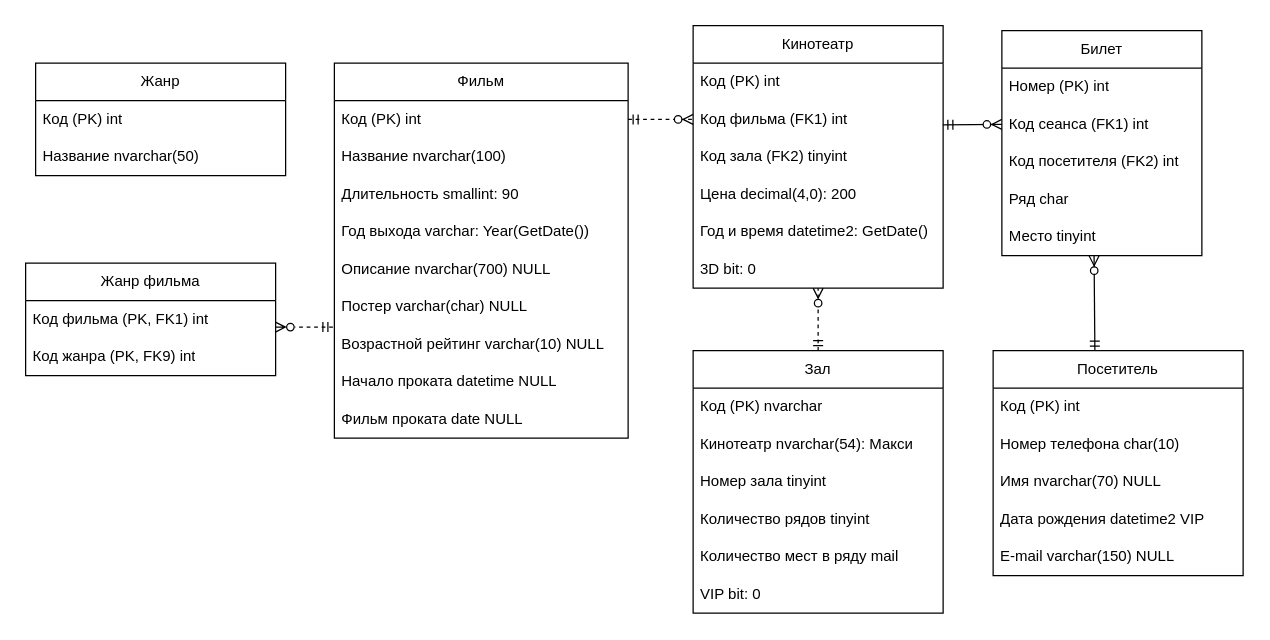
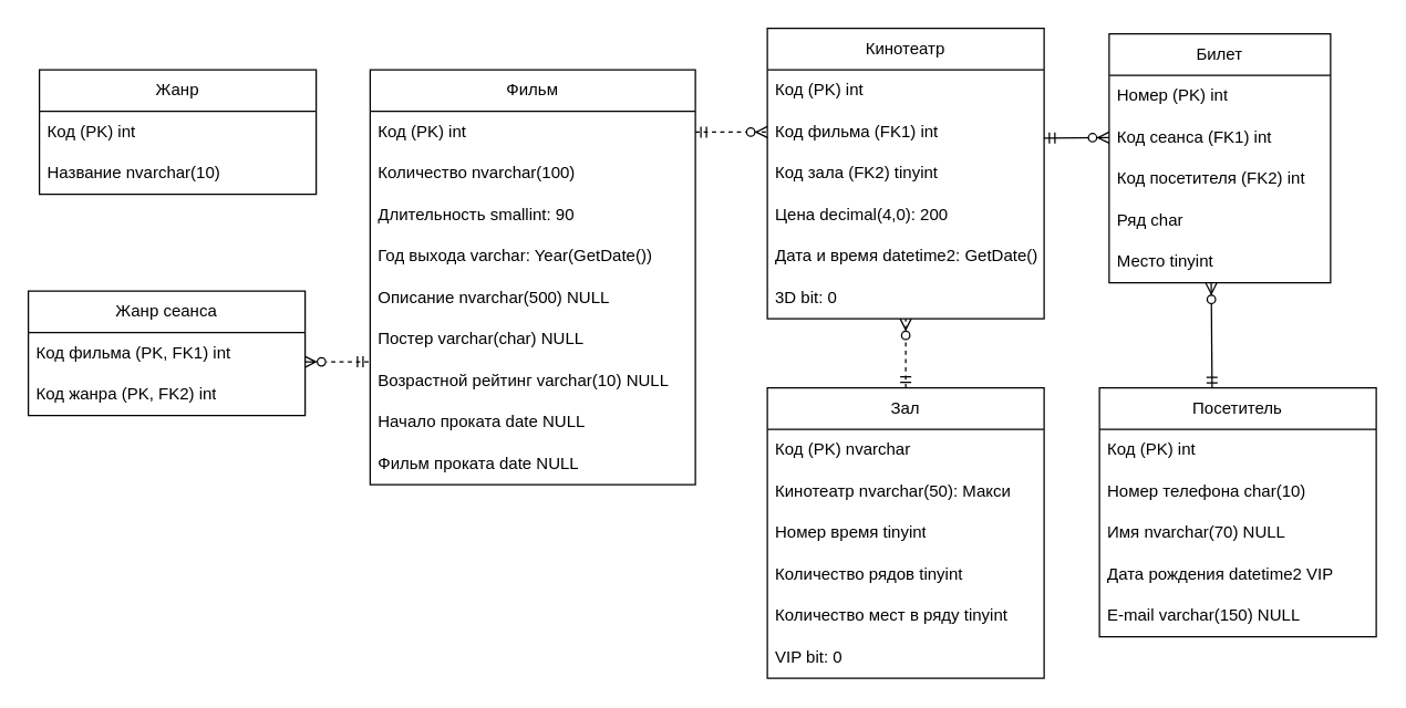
- <mxCell id="44" value="Название nvarchar(50)" style="text;strokeColor=none;fillColor=none;align=left;verticalAlign=middle;spacingLeft=4;spacingRight=4;overflow=hidden;points=[[0,0.5],[1,0.5]];portConstraint=eastwest;rotatable=0;whiteSpace=wrap;html=1;" parent="42" vertex="1"><mxGeometry y="60" width="200" height="30" as="geometry" /></mxCell>
+ <mxCell id="44" value="Название nvarchar(10)" style="text;strokeColor=none;fillColor=none;align=left;verticalAlign=middle;spacingLeft=4;spacingRight=4;overflow=hidden;points=[[0,0.5],[1,0.5]];portConstraint=eastwest;rotatable=0;whiteSpace=wrap;html=1;" parent="42" vertex="1"><mxGeometry y="60" width="200" height="30" as="geometry" /></mxCell>
- <mxCell id="4" value="Название nvarchar(100)" style="text;strokeColor=none;fillColor=none;align=left;verticalAlign=middle;spacingLeft=4;spacingRight=4;overflow=hidden;points=[[0,0.5],[1,0.5]];portConstraint=eastwest;rotatable=0;whiteSpace=wrap;html=1;" parent="2" vertex="1"><mxGeometry y="60" width="235" height="30" as="geometry" /></mxCell>
+ <mxCell id="4" value="Количество nvarchar(100)" style="text;strokeColor=none;fillColor=none;align=left;verticalAlign=middle;spacingLeft=4;spacingRight=4;overflow=hidden;points=[[0,0.5],[1,0.5]];portConstraint=eastwest;rotatable=0;whiteSpace=wrap;html=1;" parent="2" vertex="1"><mxGeometry y="60" width="235" height="30" as="geometry" /></mxCell>
- <mxCell id="30" value="Год и время datetime2: GetDate()" style="text;strokeColor=none;fillColor=none;align=left;verticalAlign=middle;spacingLeft=4;spacingRight=4;overflow=hidden;points=[[0,0.5],[1,0.5]];portConstraint=eastwest;rotatable=0;whiteSpace=wrap;html=1;" parent="25" vertex="1"><mxGeometry y="150" width="200" height="30" as="geometry" /></mxCell>
+ <mxCell id="30" value="Дата и время datetime2: GetDate()" style="text;strokeColor=none;fillColor=none;align=left;verticalAlign=middle;spacingLeft=4;spacingRight=4;overflow=hidden;points=[[0,0.5],[1,0.5]];portConstraint=eastwest;rotatable=0;whiteSpace=wrap;html=1;" parent="25" vertex="1"><mxGeometry y="150" width="200" height="30" as="geometry" /></mxCell>
- <mxCell id="7" value="Описание nvarchar(700) NULL" style="text;strokeColor=none;fillColor=none;align=left;verticalAlign=middle;spacingLeft=4;spacingRight=4;overflow=hidden;points=[[0,0.5],[1,0.5]];portConstraint=eastwest;rotatable=0;whiteSpace=wrap;html=1;" parent="2" vertex="1"><mxGeometry y="150" width="235" height="30" as="geometry" /></mxCell>
+ <mxCell id="7" value="Описание nvarchar(500) NULL" style="text;strokeColor=none;fillColor=none;align=left;verticalAlign=middle;spacingLeft=4;spacingRight=4;overflow=hidden;points=[[0,0.5],[1,0.5]];portConstraint=eastwest;rotatable=0;whiteSpace=wrap;html=1;" parent="2" vertex="1"><mxGeometry y="150" width="235" height="30" as="geometry" /></mxCell>
- <mxCell id="45" value="Жанр фильма" style="swimlane;fontStyle=0;childLayout=stackLayout;horizontal=1;startSize=30;horizontalStack=0;resizeParent=1;resizeParentMax=0;resizeLast=0;collapsible=1;marginBottom=0;whiteSpace=wrap;html=1;" parent="1" vertex="1"><mxGeometry x="20" y="210" width="200" height="90" as="geometry" /></mxCell>
+ <mxCell id="45" value="Жанр сеанса" style="swimlane;fontStyle=0;childLayout=stackLayout;horizontal=1;startSize=30;horizontalStack=0;resizeParent=1;resizeParentMax=0;resizeLast=0;collapsible=1;marginBottom=0;whiteSpace=wrap;html=1;" parent="1" vertex="1"><mxGeometry x="20" y="210" width="200" height="90" as="geometry" /></mxCell>
- <mxCell id="47" value="Код жанра (PK, FK9) int" style="text;strokeColor=none;fillColor=none;align=left;verticalAlign=middle;spacingLeft=4;spacingRight=4;overflow=hidden;points=[[0,0.5],[1,0.5]];portConstraint=eastwest;rotatable=0;whiteSpace=wrap;html=1;" parent="45" vertex="1"><mxGeometry y="60" width="200" height="30" as="geometry" /></mxCell>
+ <mxCell id="47" value="Код жанра (PK, FK2) int" style="text;strokeColor=none;fillColor=none;align=left;verticalAlign=middle;spacingLeft=4;spacingRight=4;overflow=hidden;points=[[0,0.5],[1,0.5]];portConstraint=eastwest;rotatable=0;whiteSpace=wrap;html=1;" parent="45" vertex="1"><mxGeometry y="60" width="200" height="30" as="geometry" /></mxCell>
- <mxCell id="10" value="Начало проката datetime NULL" style="text;strokeColor=none;fillColor=none;align=left;verticalAlign=middle;spacingLeft=4;spacingRight=4;overflow=hidden;points=[[0,0.5],[1,0.5]];portConstraint=eastwest;rotatable=0;whiteSpace=wrap;html=1;" parent="2" vertex="1"><mxGeometry y="240" width="235" height="30" as="geometry" /></mxCell>
+ <mxCell id="10" value="Начало проката date NULL" style="text;strokeColor=none;fillColor=none;align=left;verticalAlign=middle;spacingLeft=4;spacingRight=4;overflow=hidden;points=[[0,0.5],[1,0.5]];portConstraint=eastwest;rotatable=0;whiteSpace=wrap;html=1;" parent="2" vertex="1"><mxGeometry y="240" width="235" height="30" as="geometry" /></mxCell>
- <mxCell id="14" value="Кинотеатр nvarchar(54): Макси" style="text;strokeColor=none;fillColor=none;align=left;verticalAlign=middle;spacingLeft=4;spacingRight=4;overflow=hidden;points=[[0,0.5],[1,0.5]];portConstraint=eastwest;rotatable=0;whiteSpace=wrap;html=1;" parent="12" vertex="1"><mxGeometry y="60" width="200" height="30" as="geometry" /></mxCell>
+ <mxCell id="14" value="Кинотеатр nvarchar(50): Макси" style="text;strokeColor=none;fillColor=none;align=left;verticalAlign=middle;spacingLeft=4;spacingRight=4;overflow=hidden;points=[[0,0.5],[1,0.5]];portConstraint=eastwest;rotatable=0;whiteSpace=wrap;html=1;" parent="12" vertex="1"><mxGeometry y="60" width="200" height="30" as="geometry" /></mxCell>
- <mxCell id="15" value="Номер зала tinyint" style="text;strokeColor=none;fillColor=none;align=left;verticalAlign=middle;spacingLeft=4;spacingRight=4;overflow=hidden;points=[[0,0.5],[1,0.5]];portConstraint=eastwest;rotatable=0;whiteSpace=wrap;html=1;" parent="12" vertex="1"><mxGeometry y="90" width="200" height="30" as="geometry" /></mxCell>
+ <mxCell id="15" value="Номер время tinyint" style="text;strokeColor=none;fillColor=none;align=left;verticalAlign=middle;spacingLeft=4;spacingRight=4;overflow=hidden;points=[[0,0.5],[1,0.5]];portConstraint=eastwest;rotatable=0;whiteSpace=wrap;html=1;" parent="12" vertex="1"><mxGeometry y="90" width="200" height="30" as="geometry" /></mxCell>
- <mxCell id="17" value="Количество мест в ряду mail" style="text;strokeColor=none;fillColor=none;align=left;verticalAlign=middle;spacingLeft=4;spacingRight=4;overflow=hidden;points=[[0,0.5],[1,0.5]];portConstraint=eastwest;rotatable=0;whiteSpace=wrap;html=1;" parent="12" vertex="1"><mxGeometry y="150" width="200" height="30" as="geometry" /></mxCell>
+ <mxCell id="17" value="Количество мест в ряду tinyint" style="text;strokeColor=none;fillColor=none;align=left;verticalAlign=middle;spacingLeft=4;spacingRight=4;overflow=hidden;points=[[0,0.5],[1,0.5]];portConstraint=eastwest;rotatable=0;whiteSpace=wrap;html=1;" parent="12" vertex="1"><mxGeometry y="150" width="200" height="30" as="geometry" /></mxCell>
